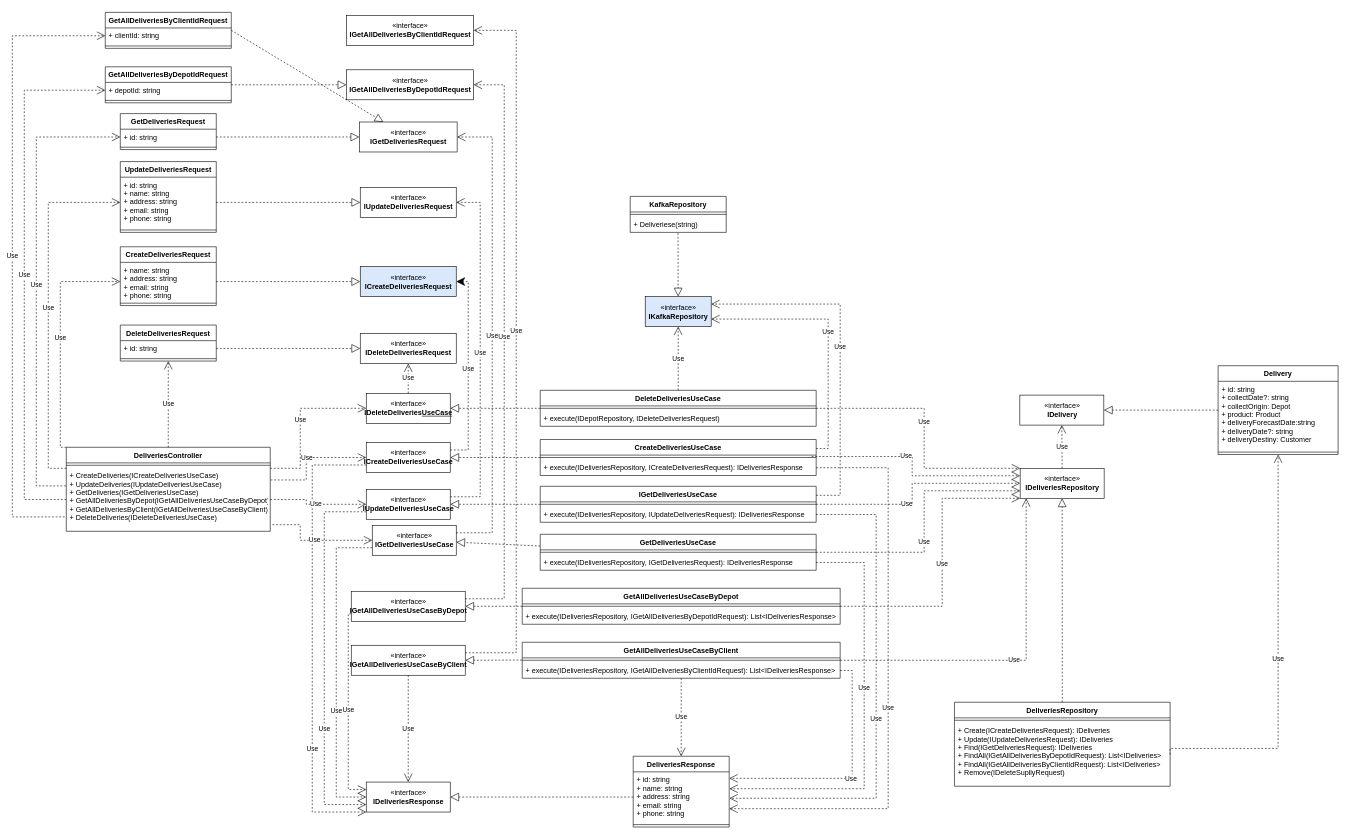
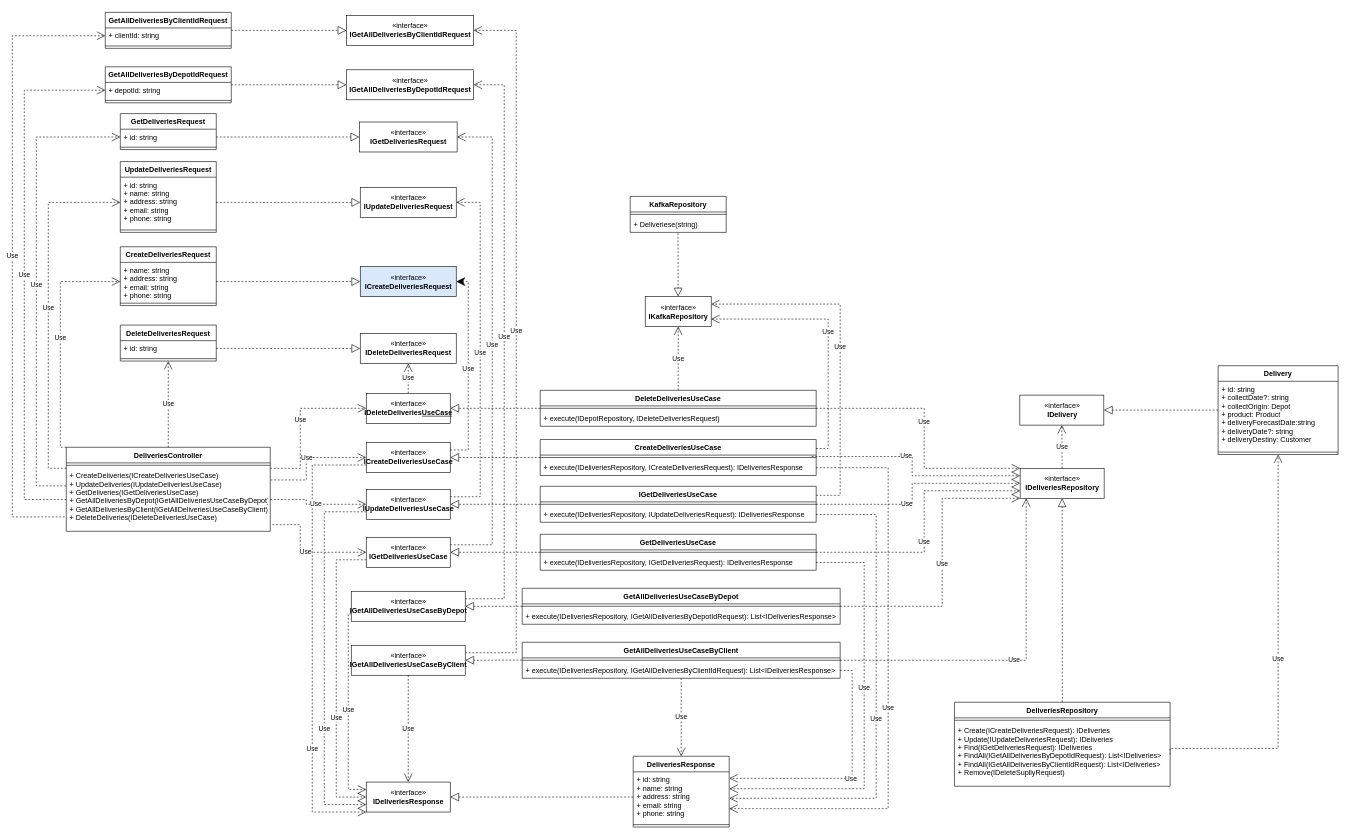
- <mxCell id="117" value="" style="endArrow=block;dashed=1;endFill=0;endSize=12;html=1;rounded=0;exitX=1;exitY=0.5;exitDx=0;exitDy=0;" parent="1" source="114" target="55" edge="1"><mxGeometry width="160" relative="1" as="geometry"><mxPoint x="420" y="70" as="sourcePoint" /><mxPoint x="580" y="70" as="targetPoint" /></mxGeometry></mxCell>
+ <mxCell id="117" value="" style="endArrow=block;dashed=1;endFill=0;endSize=12;html=1;rounded=0;exitX=1;exitY=0.5;exitDx=0;exitDy=0;entryX=0;entryY=0.5;entryDx=0;entryDy=0;" parent="1" source="114" target="113" edge="1"><mxGeometry width="160" relative="1" as="geometry"><mxPoint x="420" y="70" as="sourcePoint" /><mxPoint x="580" y="70" as="targetPoint" /></mxGeometry></mxCell>
- <mxCell id="83" value="«interface»&lt;br&gt;&lt;b&gt;IKafkaRepository&lt;/b&gt;" style="html=1;fillColor=#dae8fc;" parent="1" vertex="1"><mxGeometry x="1075" y="493.75" width="110" height="50" as="geometry" /></mxCell>
+ <mxCell id="83" value="«interface»&lt;br&gt;&lt;b&gt;IKafkaRepository&lt;/b&gt;" style="html=1;" parent="1" vertex="1"><mxGeometry x="1075" y="493.75" width="110" height="50" as="geometry" /></mxCell>
- <mxCell id="23" value="«interface»&lt;br&gt;&lt;b&gt;IGetDeliveriesUseCase&lt;/b&gt;" style="html=1;" parent="1" vertex="1"><mxGeometry x="620" y="875" width="140" height="50" as="geometry" /></mxCell>
+ <mxCell id="23" value="«interface»&lt;br&gt;&lt;b&gt;IGetDeliveriesUseCase&lt;/b&gt;" style="html=1;" parent="1" vertex="1"><mxGeometry x="610" y="895" width="140" height="50" as="geometry" /></mxCell>
